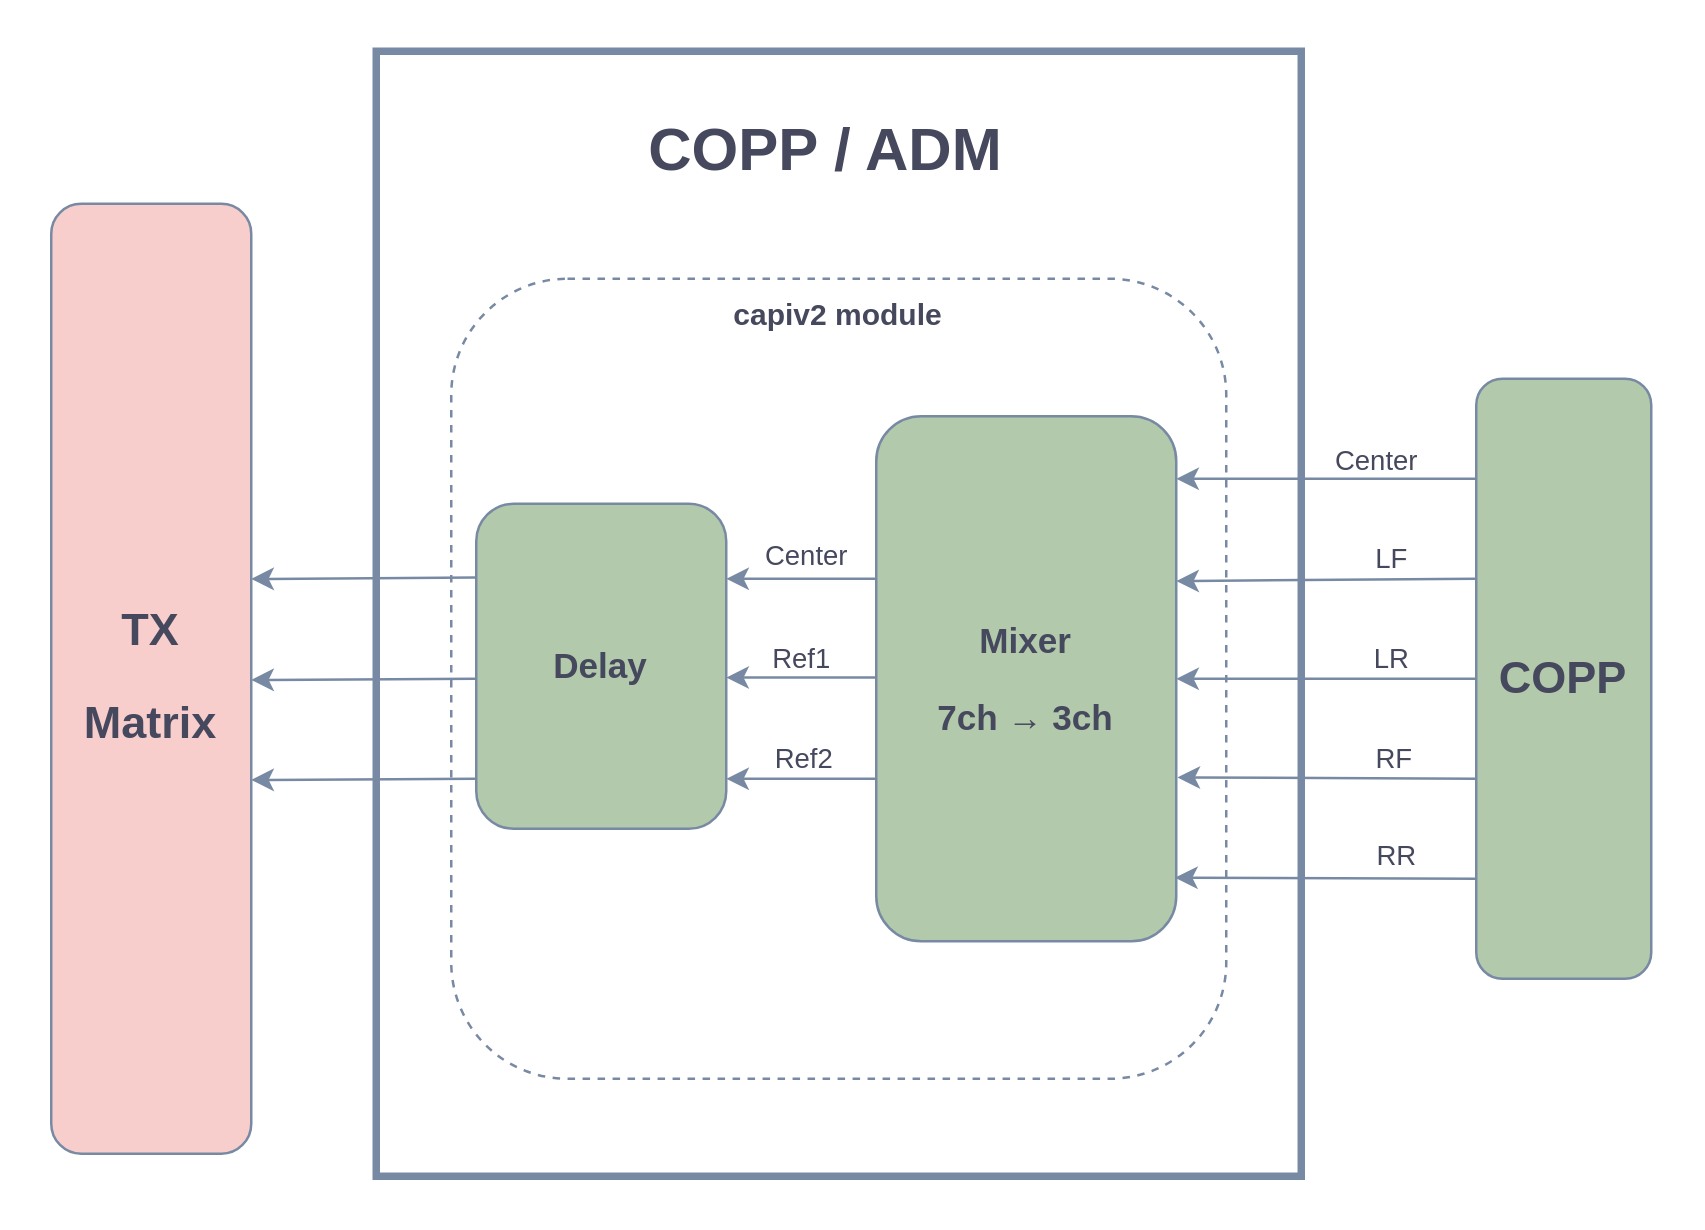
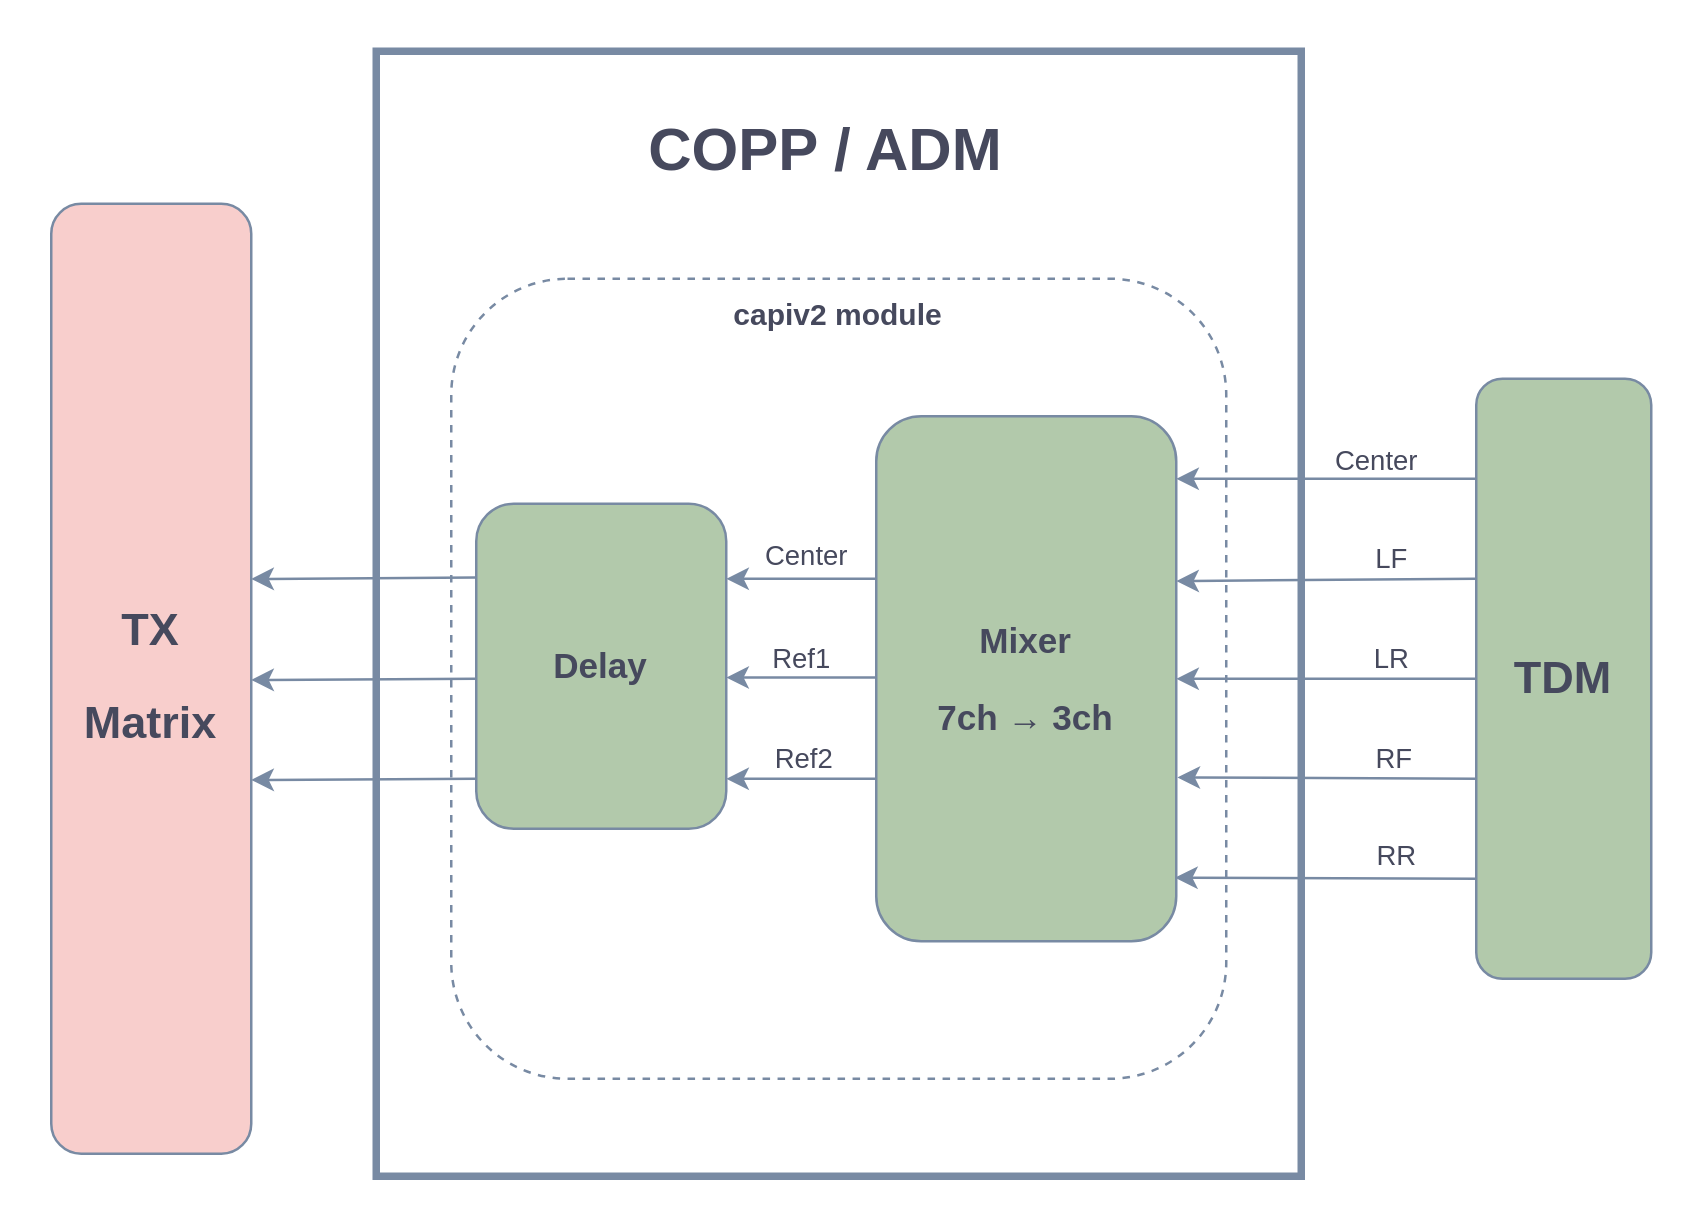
- <mxCell id="4" value="&lt;h2&gt;COPP&lt;/h2&gt;" style="rounded=1;whiteSpace=wrap;html=1;labelBackgroundColor=none;fillColor=#B2C9AB;strokeColor=#788AA3;fontColor=#46495D;" parent="1" vertex="1"><mxGeometry x="590" y="151" width="70" height="240" as="geometry" /></mxCell>
+ <mxCell id="4" value="&lt;h2&gt;TDM&lt;/h2&gt;" style="rounded=1;whiteSpace=wrap;html=1;labelBackgroundColor=none;fillColor=#B2C9AB;strokeColor=#788AA3;fontColor=#46495D;" parent="1" vertex="1"><mxGeometry x="590" y="151" width="70" height="240" as="geometry" /></mxCell>
